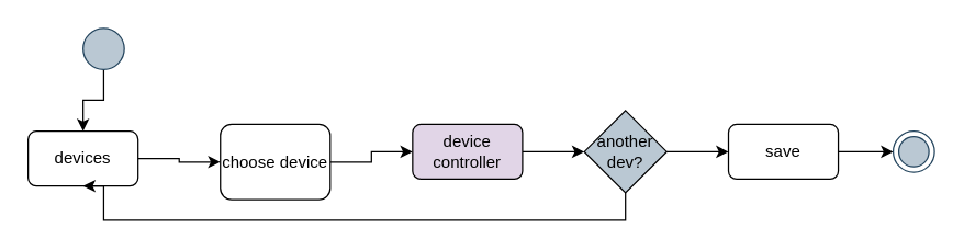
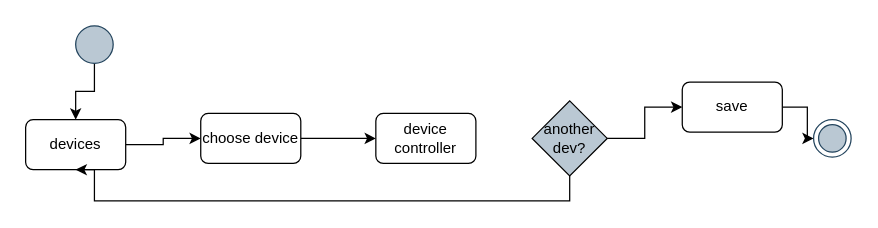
- <mxCell id="9" value="device controller" style="rounded=1;whiteSpace=wrap;html=1;fillColor=#e1d5e7;" vertex="1" parent="1"><mxGeometry x="300" y="90" width="80" height="40" as="geometry" /></mxCell>
+ <mxCell id="9" value="device controller" style="rounded=1;whiteSpace=wrap;html=1;" vertex="1" parent="1"><mxGeometry x="300" y="90" width="80" height="40" as="geometry" /></mxCell>
- <mxCell id="8" value="" style="edgeStyle=orthogonalEdgeStyle;rounded=0;orthogonalLoop=1;jettySize=auto;html=1;" edge="1" parent="1" source="9" target="12"><mxGeometry relative="1" as="geometry" /></mxCell>
- <mxCell id="14" value="save" style="rounded=1;whiteSpace=wrap;html=1;" vertex="1" parent="1"><mxGeometry x="530" y="90" width="80" height="40" as="geometry" /></mxCell>
+ <mxCell id="14" value="save" style="rounded=1;whiteSpace=wrap;html=1;" vertex="1" parent="1"><mxGeometry x="545" y="65" width="80" height="40" as="geometry" /></mxCell>
- <mxCell id="7" value="choose device" style="rounded=1;whiteSpace=wrap;html=1;" vertex="1" parent="1"><mxGeometry x="160" y="90" width="80" height="55" as="geometry" /></mxCell>
+ <mxCell id="7" value="choose device" style="rounded=1;whiteSpace=wrap;html=1;" vertex="1" parent="1"><mxGeometry x="160" y="90" width="80" height="40" as="geometry" /></mxCell>
